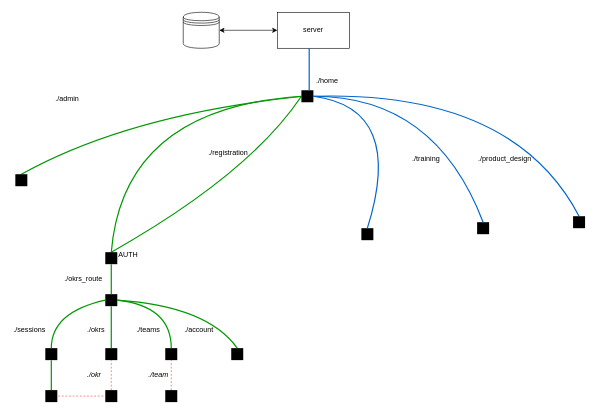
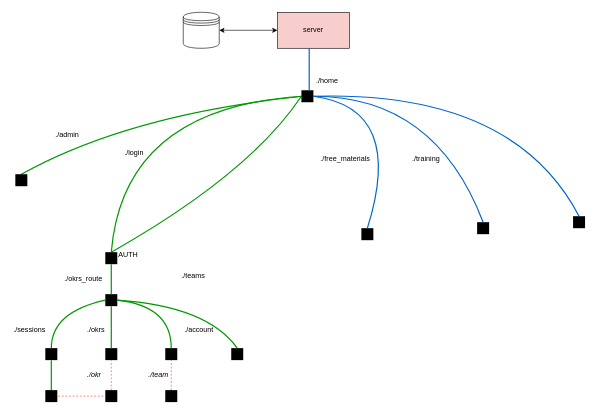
- <mxCell id="12" value="server" style="rounded=0;whiteSpace=wrap;html=1;" parent="1" vertex="1"><mxGeometry x="462" y="20" width="120" height="60" as="geometry" /></mxCell>
+ <mxCell id="12" value="server" style="rounded=0;whiteSpace=wrap;html=1;fillColor=#f8cecc;" parent="1" vertex="1"><mxGeometry x="462" y="20" width="120" height="60" as="geometry" /></mxCell>
- <mxCell id="25" value="&lt;div style=&quot;text-align: center;&quot;&gt;./admin&lt;/div&gt;&lt;div style=&quot;text-align: center;&quot;&gt;&lt;br&gt;&lt;/div&gt;&lt;div style=&quot;text-align: center;&quot;&gt;&lt;br&gt;&lt;/div&gt;&lt;div style=&quot;text-align: center;&quot;&gt;&lt;br&gt;&lt;/div&gt;&lt;div style=&quot;text-align: center;&quot;&gt;&lt;br style=&quot;color: rgb(0, 0, 0); font-family: Helvetica; font-size: 12px; font-style: normal; font-variant-ligatures: normal; font-variant-caps: normal; font-weight: 400; letter-spacing: normal; orphans: 2; text-align: center; text-indent: 0px; text-transform: none; widows: 2; word-spacing: 0px; -webkit-text-stroke-width: 0px; background-color: rgb(248, 249, 250); text-decoration-thickness: initial; text-decoration-style: initial; text-decoration-color: initial;&quot;&gt;&lt;br&gt;&lt;br&gt;&lt;/div&gt;" style="text;whiteSpace=wrap;html=1;" vertex="1" parent="1"><mxGeometry x="90" y="150" width="70" height="30" as="geometry" /></mxCell>
+ <mxCell id="25" value="&lt;div style=&quot;text-align: center;&quot;&gt;./admin&lt;/div&gt;&lt;div style=&quot;text-align: center;&quot;&gt;&lt;br&gt;&lt;/div&gt;&lt;div style=&quot;text-align: center;&quot;&gt;&lt;br&gt;&lt;/div&gt;&lt;div style=&quot;text-align: center;&quot;&gt;&lt;br&gt;&lt;/div&gt;&lt;div style=&quot;text-align: center;&quot;&gt;&lt;br style=&quot;color: rgb(0, 0, 0); font-family: Helvetica; font-size: 12px; font-style: normal; font-variant-ligatures: normal; font-variant-caps: normal; font-weight: 400; letter-spacing: normal; orphans: 2; text-align: center; text-indent: 0px; text-transform: none; widows: 2; word-spacing: 0px; -webkit-text-stroke-width: 0px; background-color: rgb(248, 249, 250); text-decoration-thickness: initial; text-decoration-style: initial; text-decoration-color: initial;&quot;&gt;&lt;br&gt;&lt;br&gt;&lt;/div&gt;" style="text;whiteSpace=wrap;html=1;" vertex="1" parent="1"><mxGeometry x="90" y="210" width="70" height="30" as="geometry" /></mxCell>
+ <mxCell id="9" value="&lt;div style=&quot;text-align: center;&quot;&gt;./login&amp;nbsp;&lt;/div&gt;&lt;div style=&quot;text-align: center;&quot;&gt;&lt;br&gt;&lt;/div&gt;&lt;div style=&quot;text-align: center;&quot;&gt;&lt;br&gt;&lt;/div&gt;&lt;div style=&quot;text-align: center;&quot;&gt;&lt;br&gt;&lt;/div&gt;" style="text;whiteSpace=wrap;html=1;" parent="1" vertex="1"><mxGeometry x="205" y="240" width="45" height="20" as="geometry" /></mxCell>
- <mxCell id="23" value="&lt;div style=&quot;text-align: center;&quot;&gt;./registration&lt;/div&gt;&lt;div style=&quot;text-align: center;&quot;&gt;&lt;br style=&quot;color: rgb(0, 0, 0); font-family: Helvetica; font-size: 12px; font-style: normal; font-variant-ligatures: normal; font-variant-caps: normal; font-weight: 400; letter-spacing: normal; orphans: 2; text-align: center; text-indent: 0px; text-transform: none; widows: 2; word-spacing: 0px; -webkit-text-stroke-width: 0px; background-color: rgb(248, 249, 250); text-decoration-thickness: initial; text-decoration-style: initial; text-decoration-color: initial;&quot;&gt;&#10;&#10;&lt;/div&gt;" style="text;whiteSpace=wrap;html=1;" vertex="1" parent="1"><mxGeometry x="345" y="240" width="70" height="30" as="geometry" /></mxCell>
+ <mxCell id="19" value="&lt;div style=&quot;text-align: center;&quot;&gt;./free_materials&lt;/div&gt;" style="text;whiteSpace=wrap;html=1;" parent="1" vertex="1"><mxGeometry x="532" y="250" width="70" height="40" as="geometry" /></mxCell>
- <mxCell id="22" value="&lt;div style=&quot;text-align: center;&quot;&gt;./product_design&lt;/div&gt;" style="text;whiteSpace=wrap;html=1;" parent="1" vertex="1"><mxGeometry x="795" y="250" width="70" height="40" as="geometry" /></mxCell>
- <mxCell id="42" value="&lt;div style=&quot;text-align: center;&quot;&gt;./teams&lt;/div&gt;&lt;div style=&quot;text-align: center;&quot;&gt;&lt;br&gt;&lt;/div&gt;&lt;div style=&quot;text-align: center;&quot;&gt;&lt;br style=&quot;color: rgb(0, 0, 0); font-family: Helvetica; font-size: 12px; font-style: normal; font-variant-ligatures: normal; font-variant-caps: normal; font-weight: 400; letter-spacing: normal; orphans: 2; text-align: center; text-indent: 0px; text-transform: none; widows: 2; word-spacing: 0px; -webkit-text-stroke-width: 0px; background-color: rgb(248, 249, 250); text-decoration-thickness: initial; text-decoration-style: initial; text-decoration-color: initial;&quot;&gt;&lt;br&gt;&lt;br&gt;&lt;/div&gt;" style="text;whiteSpace=wrap;html=1;" vertex="1" parent="1"><mxGeometry x="225" y="535" width="60" height="30" as="geometry" /></mxCell>
+ <mxCell id="42" value="&lt;div style=&quot;text-align: center;&quot;&gt;./teams&lt;/div&gt;&lt;div style=&quot;text-align: center;&quot;&gt;&lt;br&gt;&lt;/div&gt;&lt;div style=&quot;text-align: center;&quot;&gt;&lt;br style=&quot;color: rgb(0, 0, 0); font-family: Helvetica; font-size: 12px; font-style: normal; font-variant-ligatures: normal; font-variant-caps: normal; font-weight: 400; letter-spacing: normal; orphans: 2; text-align: center; text-indent: 0px; text-transform: none; widows: 2; word-spacing: 0px; -webkit-text-stroke-width: 0px; background-color: rgb(248, 249, 250); text-decoration-thickness: initial; text-decoration-style: initial; text-decoration-color: initial;&quot;&gt;&lt;br&gt;&lt;br&gt;&lt;/div&gt;" style="text;whiteSpace=wrap;html=1;" vertex="1" parent="1"><mxGeometry x="300" y="445" width="60" height="30" as="geometry" /></mxCell>
